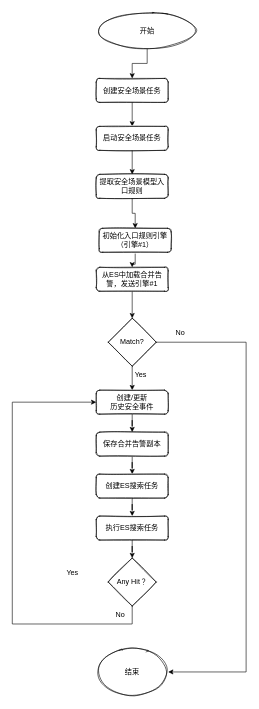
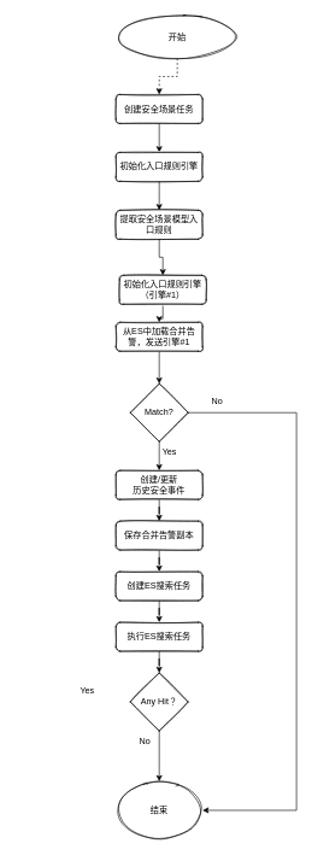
- <mxCell id="28" value="" style="edgeStyle=orthogonalEdgeStyle;rounded=0;orthogonalLoop=1;jettySize=auto;html=1;" edge="1" parent="1" source="29" target="3"><mxGeometry relative="1" as="geometry" /></mxCell>
+ <mxCell id="28" value="" style="edgeStyle=orthogonalEdgeStyle;rounded=0;orthogonalLoop=1;jettySize=auto;html=1;dashed=1;" edge="1" parent="1" source="29" target="3"><mxGeometry relative="1" as="geometry" /></mxCell>
- <mxCell id="5" value="启动安全场景任务" style="rounded=1;whiteSpace=wrap;html=1;fontSize=12;glass=0;strokeWidth=1;shadow=0;sketch=1;" vertex="1" parent="1"><mxGeometry x="160" y="210" width="120" height="40" as="geometry" /></mxCell>
+ <mxCell id="5" value="初始化入口规则引擎" style="rounded=1;whiteSpace=wrap;html=1;fontSize=12;glass=0;strokeWidth=1;shadow=0;sketch=1;" vertex="1" parent="1"><mxGeometry x="160" y="210" width="120" height="40" as="geometry" /></mxCell>
- <mxCell id="26" value="" style="edgeStyle=orthogonalEdgeStyle;rounded=0;orthogonalLoop=1;jettySize=auto;html=1;" edge="1" parent="1" source="27" target="17"><mxGeometry relative="1" as="geometry"><mxPoint x="220" y="1120" as="targetPoint" /><Array as="points"><mxPoint x="20" y="1040" /><mxPoint x="20" y="670" /></Array></mxGeometry></mxCell>
+ <mxCell id="25" style="edgeStyle=orthogonalEdgeStyle;rounded=0;orthogonalLoop=1;jettySize=auto;html=1;" edge="1" parent="1" source="27" target="30"><mxGeometry relative="1" as="geometry"><Array as="points"><mxPoint x="220" y="1100" /><mxPoint x="220" y="1100" /></Array></mxGeometry></mxCell>
